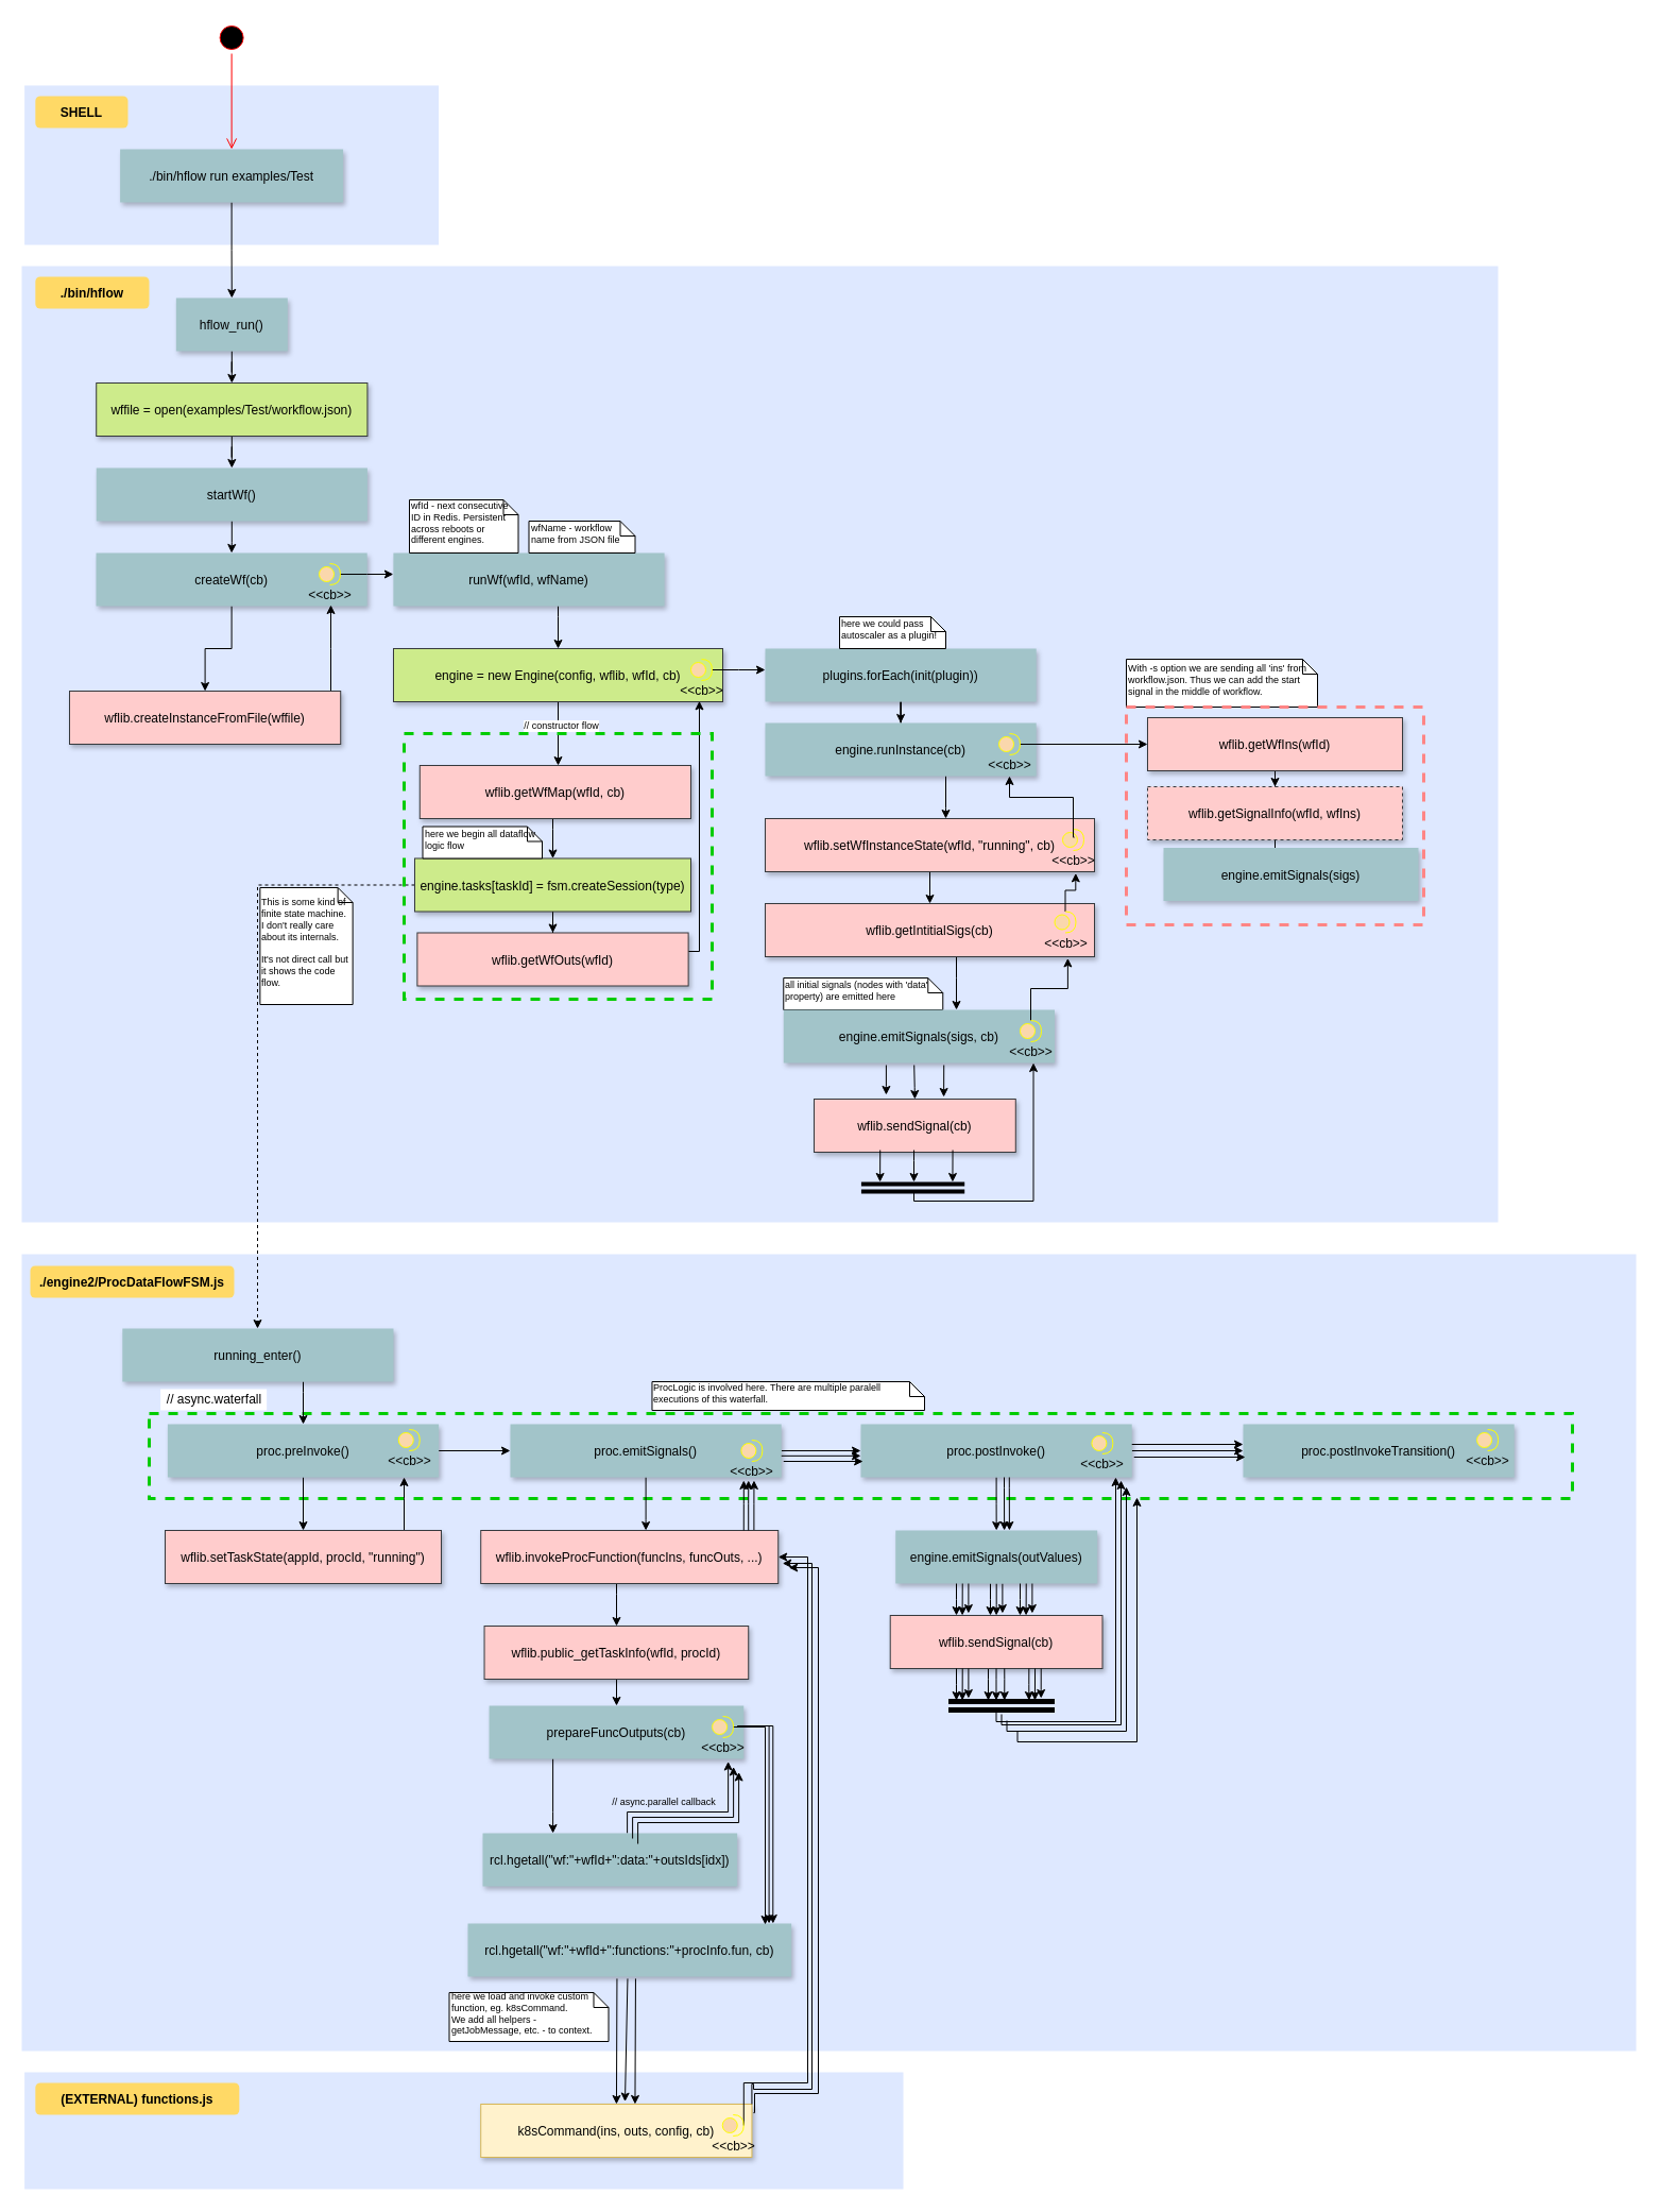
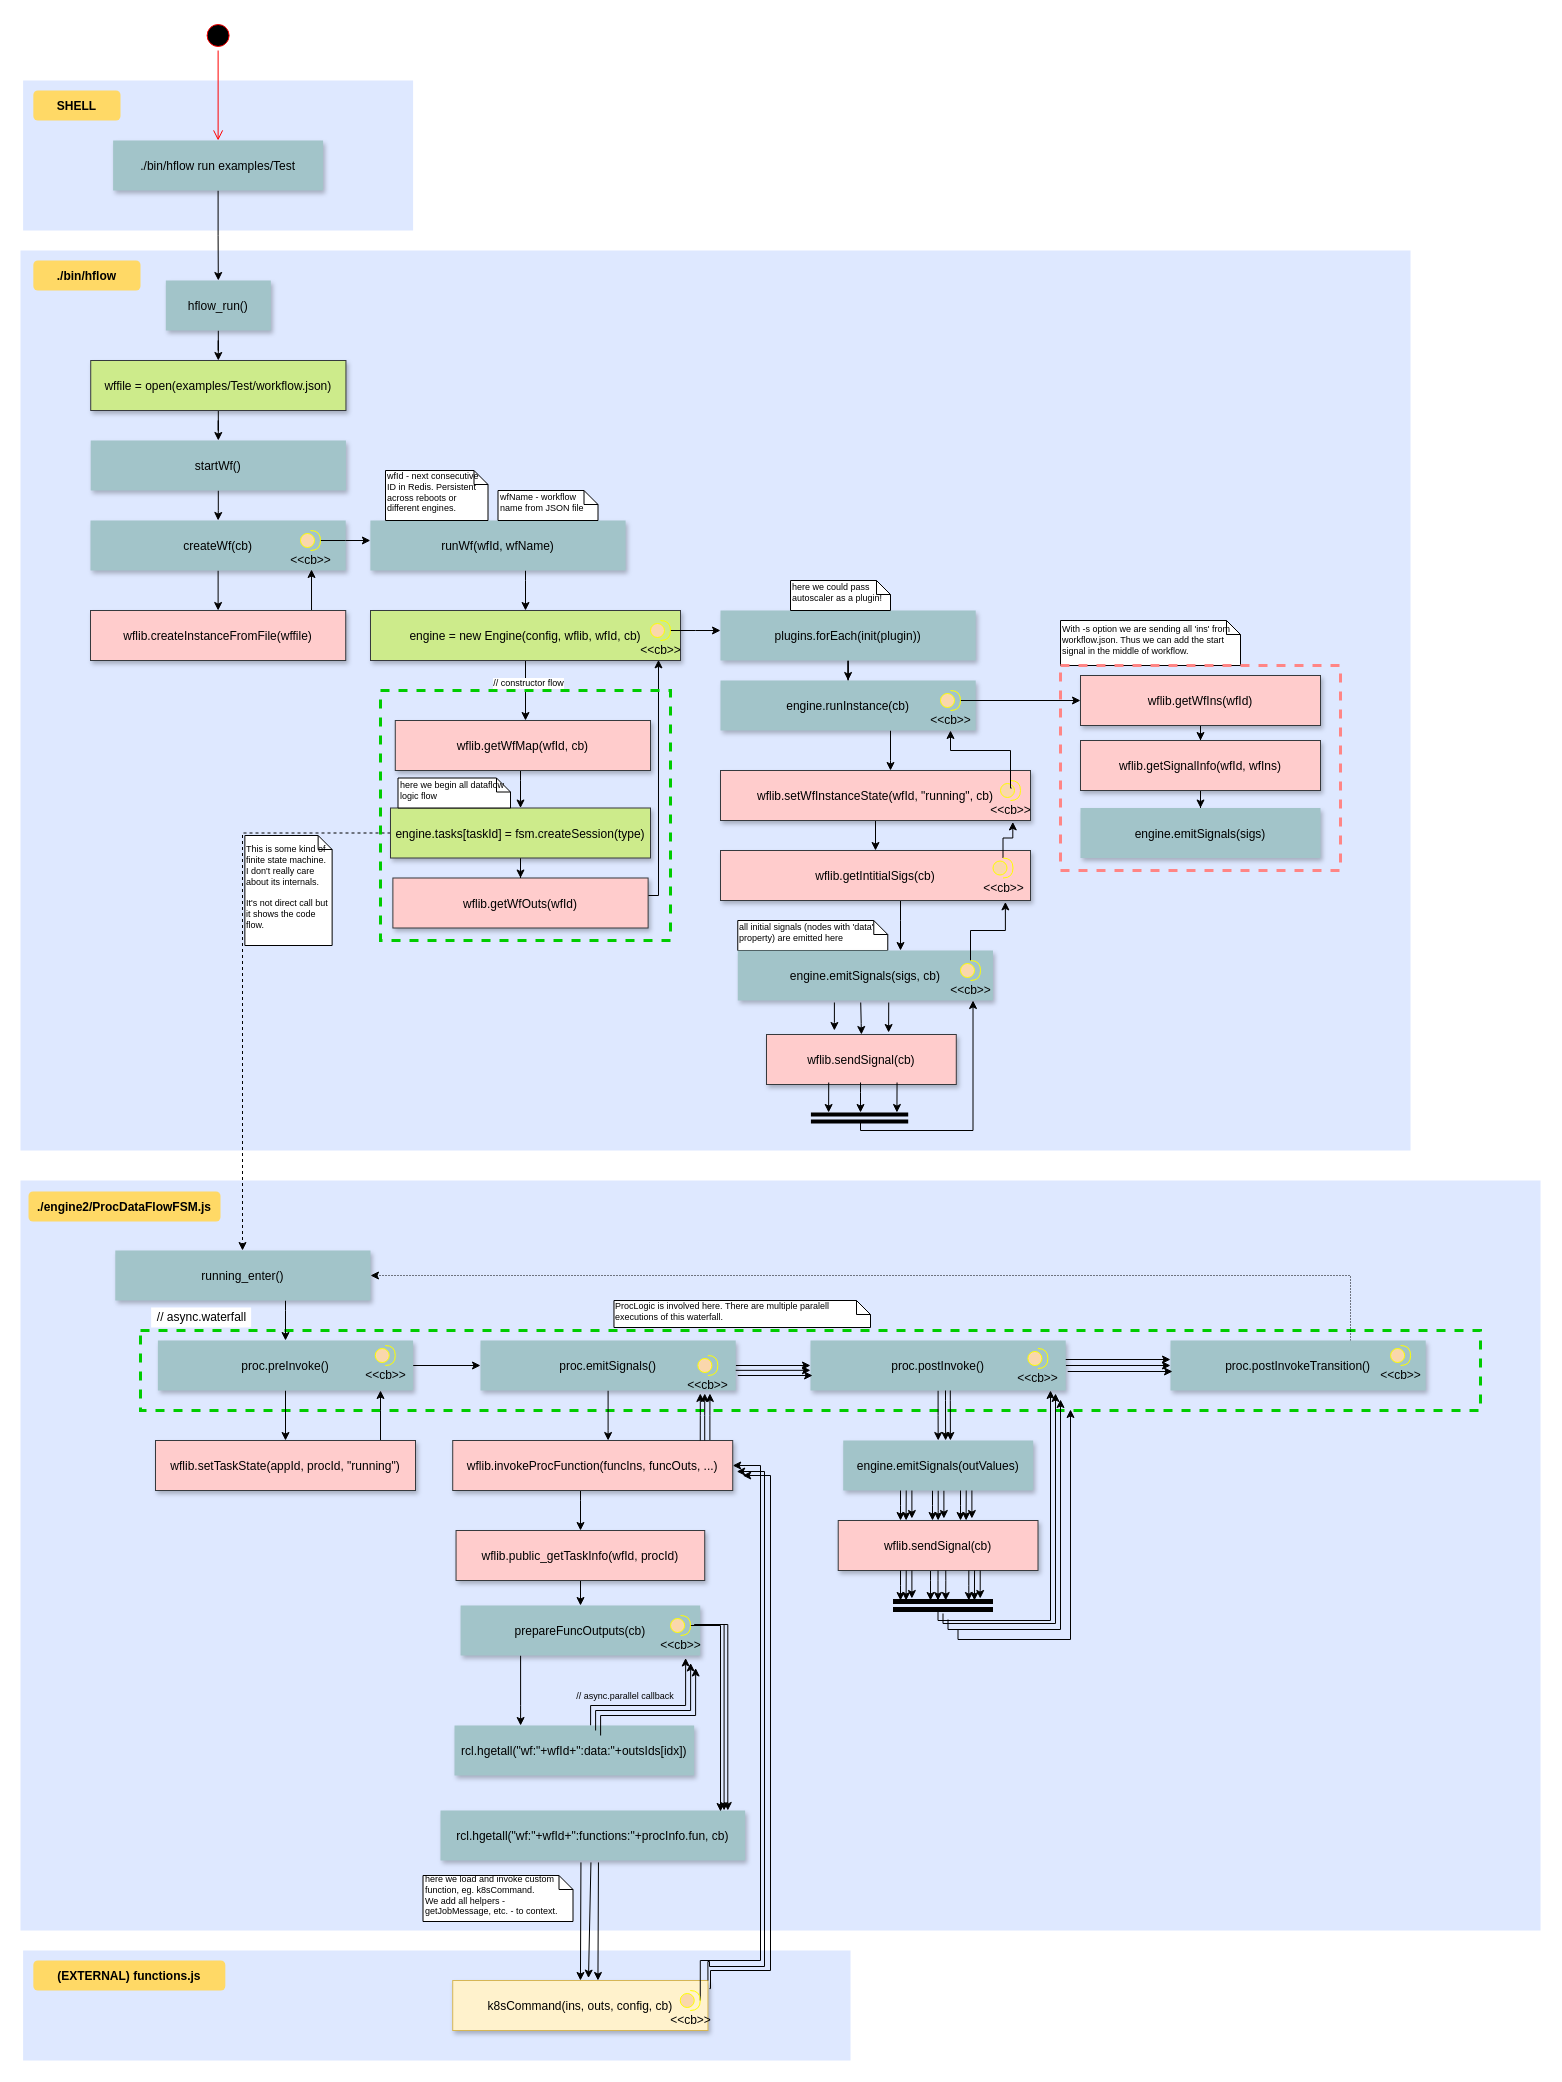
- <mxCell id="25" value="wflib.createInstanceFromFile(wffile)" style="shadow=1;fillColor=#ffcccc;strokeColor=#36393d;" parent="1" vertex="1"><mxGeometry x="65" y="650" width="255.22" height="50" as="geometry" /></mxCell>
+ <mxCell id="25" value="wflib.createInstanceFromFile(wffile)" style="shadow=1;fillColor=#ffcccc;strokeColor=#36393d;" parent="1" vertex="1"><mxGeometry x="90" y="610" width="255.22" height="50" as="geometry" /></mxCell>
- <mxCell id="50" value="wflib.getSignalInfo(wfId, wfIns)" style="shadow=1;fillColor=#ffcccc;strokeColor=#36393d;dashed=1;" parent="1" vertex="1"><mxGeometry x="1080" y="740" width="240" height="50" as="geometry" /></mxCell>
+ <mxCell id="50" value="wflib.getSignalInfo(wfId, wfIns)" style="shadow=1;fillColor=#ffcccc;strokeColor=#36393d;" parent="1" vertex="1"><mxGeometry x="1080" y="740" width="240" height="50" as="geometry" /></mxCell>
- <mxCell id="51" value="engine.emitSignals(sigs)" style="shadow=1;strokeColor=none;fillColor=#A2C4C9;" parent="1" vertex="1"><mxGeometry x="1095" y="797.5" width="240" height="50" as="geometry" /></mxCell>
+ <mxCell id="51" value="engine.emitSignals(sigs)" style="shadow=1;strokeColor=none;fillColor=#A2C4C9;" parent="1" vertex="1"><mxGeometry x="1080" y="807.5" width="240" height="50" as="geometry" /></mxCell>
+ <mxCell id="97" style="edgeStyle=orthogonalEdgeStyle;rounded=0;orthogonalLoop=1;jettySize=auto;html=1;dashed=1;dashPattern=1 2;" parent="1" source="98" target="84" edge="1"><mxGeometry relative="1" as="geometry"><Array as="points"><mxPoint x="1350" y="1275" /></Array></mxGeometry></mxCell>
